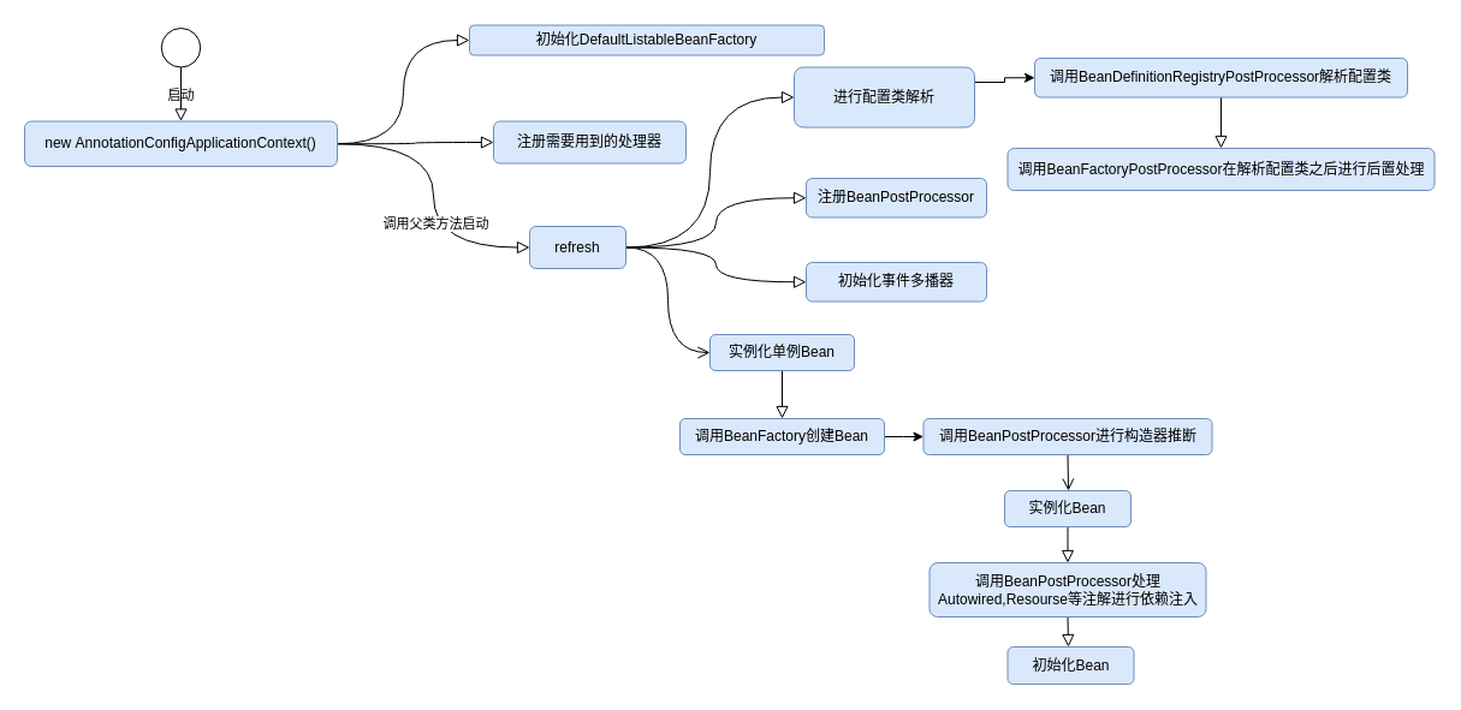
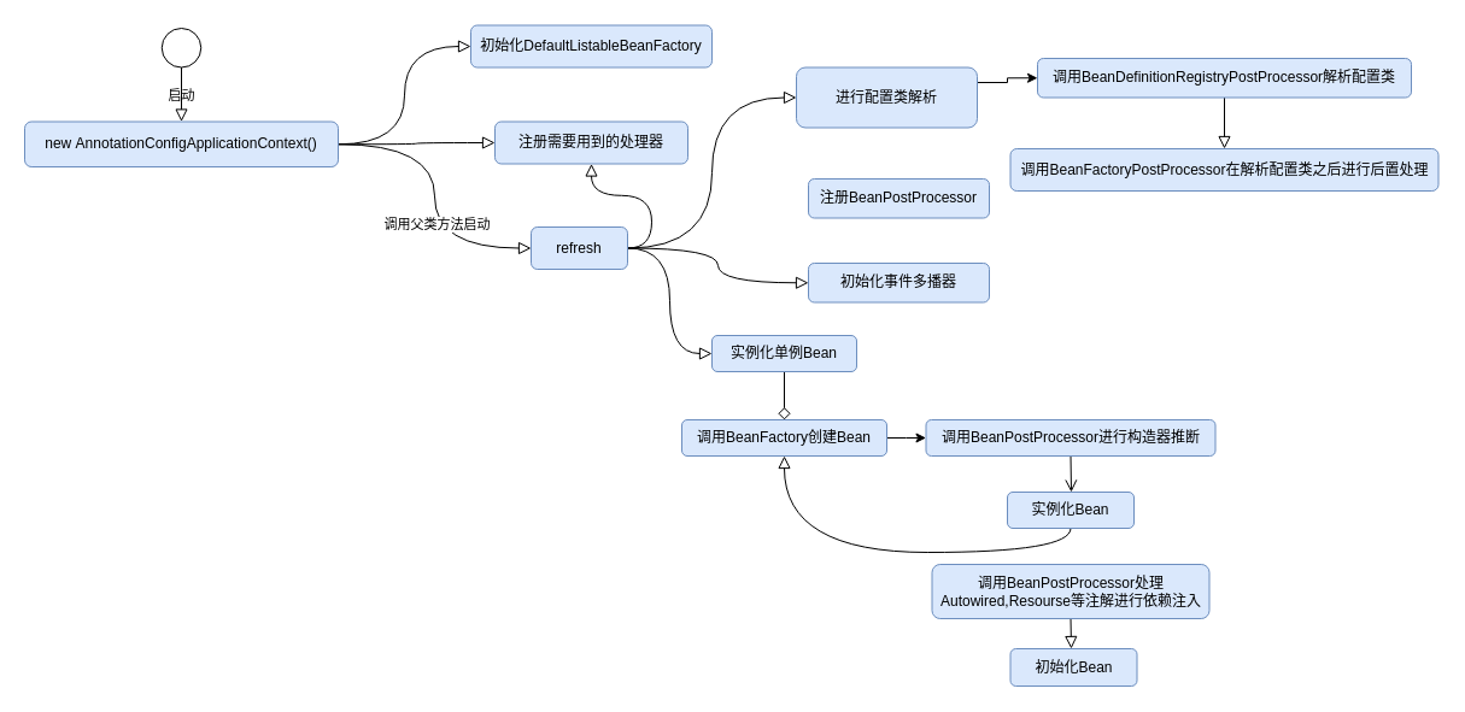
- <mxCell id="9" value="初始化DefaultListableBeanFactory" style="rounded=1;whiteSpace=wrap;html=1;fillColor=#dae8fc;strokeColor=#6c8ebf;" parent="1" vertex="1"><mxGeometry x="390" y="20.5" width="295" height="25" as="geometry" /></mxCell>
+ <mxCell id="9" value="初始化DefaultListableBeanFactory" style="rounded=1;whiteSpace=wrap;html=1;fillColor=#dae8fc;strokeColor=#6c8ebf;" parent="1" vertex="1"><mxGeometry x="390" y="20.5" width="200" height="35" as="geometry" /></mxCell>
- <mxCell id="12" style="edgeStyle=orthogonalEdgeStyle;rounded=0;orthogonalLoop=1;jettySize=auto;html=1;exitX=1;exitY=0.5;exitDx=0;exitDy=0;entryX=0;entryY=0.5;entryDx=0;entryDy=0;curved=1;shadow=0;strokeWidth=1;labelBackgroundColor=none;endFill=0;endArrow=block;endSize=8;" edge="1" parent="1" source="14" target="32"><mxGeometry relative="1" as="geometry" /></mxCell>
+ <mxCell id="12" style="edgeStyle=orthogonalEdgeStyle;rounded=0;orthogonalLoop=1;jettySize=auto;html=1;exitX=1;exitY=0.5;exitDx=0;exitDy=0;curved=1;shadow=0;strokeWidth=1;labelBackgroundColor=none;endFill=0;endArrow=block;endSize=8;" edge="1" parent="1" source="14" target="21"><mxGeometry relative="1" as="geometry" /></mxCell>
- <mxCell id="11" style="edgeStyle=orthogonalEdgeStyle;rounded=0;orthogonalLoop=1;jettySize=auto;html=1;exitX=1;exitY=0.5;exitDx=0;exitDy=0;entryX=0;entryY=0.5;entryDx=0;entryDy=0;shadow=0;labelBackgroundColor=none;endArrow=open;endFill=0;endSize=8;strokeWidth=1;curved=1;" parent="1" source="14" target="16" edge="1"><mxGeometry relative="1" as="geometry" /></mxCell>
+ <mxCell id="11" style="edgeStyle=orthogonalEdgeStyle;rounded=0;orthogonalLoop=1;jettySize=auto;html=1;exitX=1;exitY=0.5;exitDx=0;exitDy=0;entryX=0;entryY=0.5;entryDx=0;entryDy=0;shadow=0;labelBackgroundColor=none;endArrow=block;endFill=0;endSize=8;strokeWidth=1;curved=1;" parent="1" source="14" target="16" edge="1"><mxGeometry relative="1" as="geometry" /></mxCell>
- <mxCell id="15" style="edgeStyle=orthogonalEdgeStyle;rounded=0;orthogonalLoop=1;jettySize=auto;html=1;exitX=0.5;exitY=1;exitDx=0;exitDy=0;shadow=0;labelBackgroundColor=none;endArrow=block;endFill=0;endSize=8;strokeWidth=1;" parent="1" source="16" target="18" edge="1"><mxGeometry relative="1" as="geometry" /></mxCell>
+ <mxCell id="15" style="edgeStyle=orthogonalEdgeStyle;rounded=0;orthogonalLoop=1;jettySize=auto;html=1;exitX=0.5;exitY=1;exitDx=0;exitDy=0;shadow=0;labelBackgroundColor=none;endArrow=diamond;endFill=0;endSize=8;strokeWidth=1;" parent="1" source="16" target="18" edge="1"><mxGeometry relative="1" as="geometry" /></mxCell>
- <mxCell id="29" style="edgeStyle=orthogonalEdgeStyle;curved=1;rounded=0;orthogonalLoop=1;jettySize=auto;html=1;exitX=0.5;exitY=1;exitDx=0;exitDy=0;entryX=0.5;entryY=0;entryDx=0;entryDy=0;shadow=0;strokeWidth=1;labelBackgroundColor=none;endFill=0;endArrow=block;endSize=8;" edge="1" parent="1" source="30" target="20"><mxGeometry relative="1" as="geometry" /></mxCell>
+ <mxCell id="29" style="edgeStyle=orthogonalEdgeStyle;curved=1;rounded=0;orthogonalLoop=1;jettySize=auto;html=1;exitX=0.5;exitY=1;exitDx=0;exitDy=0;shadow=0;strokeWidth=1;labelBackgroundColor=none;endFill=0;endArrow=block;endSize=8;" edge="1" parent="1" source="30" target="18"><mxGeometry relative="1" as="geometry" /></mxCell>
